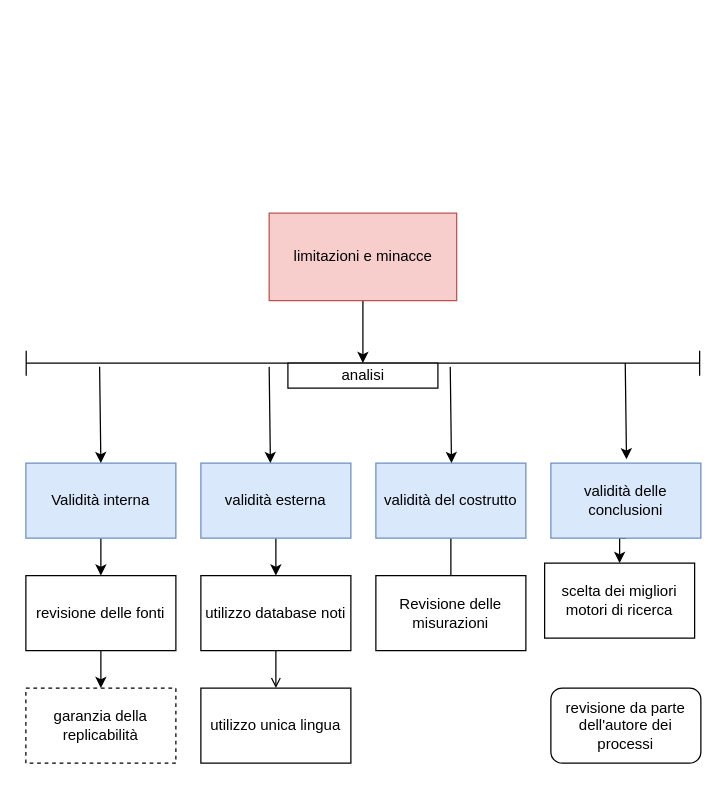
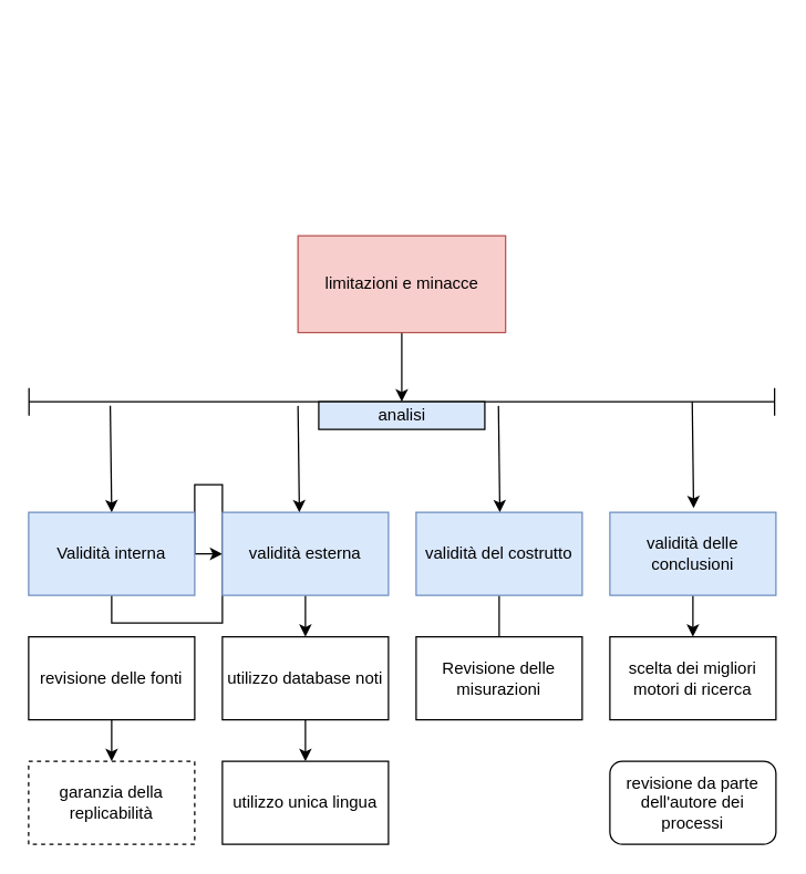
- <mxCell id="13" value="analisi" style="rounded=0;whiteSpace=wrap;html=1;" parent="1" vertex="1"><mxGeometry x="229.63" y="290" width="120" height="20" as="geometry" /></mxCell>
+ <mxCell id="13" value="analisi" style="rounded=0;whiteSpace=wrap;html=1;fillColor=#dae8fc;" parent="1" vertex="1"><mxGeometry x="229.63" y="290" width="120" height="20" as="geometry" /></mxCell>
- <mxCell id="5" style="edgeStyle=orthogonalEdgeStyle;rounded=0;orthogonalLoop=1;jettySize=auto;html=1;exitX=0.5;exitY=1;exitDx=0;exitDy=0;entryX=0.5;entryY=0;entryDx=0;entryDy=0;" edge="1" parent="1" source="6" target="25"><mxGeometry relative="1" as="geometry" /></mxCell>
+ <mxCell id="5" style="edgeStyle=orthogonalEdgeStyle;rounded=0;orthogonalLoop=1;jettySize=auto;html=1;exitX=0.5;exitY=1;exitDx=0;exitDy=0;" edge="1" parent="1" source="6" target="8"><mxGeometry relative="1" as="geometry" /></mxCell>
- <mxCell id="21" value="scelta dei migliori motori di ricerca" style="rounded=0;whiteSpace=wrap;html=1;" vertex="1" parent="1"><mxGeometry x="435" y="450" width="120" height="60" as="geometry" /></mxCell>
+ <mxCell id="21" value="scelta dei migliori motori di ricerca" style="rounded=0;whiteSpace=wrap;html=1;" vertex="1" parent="1"><mxGeometry x="440" y="460" width="120" height="60" as="geometry" /></mxCell>
- <mxCell id="18" style="edgeStyle=orthogonalEdgeStyle;rounded=0;orthogonalLoop=1;jettySize=auto;html=1;exitX=0.5;exitY=1;exitDx=0;exitDy=0;entryX=0.5;entryY=0;entryDx=0;entryDy=0;endArrow=open;" edge="1" parent="1" source="19" target="20"><mxGeometry relative="1" as="geometry" /></mxCell>
+ <mxCell id="18" style="edgeStyle=orthogonalEdgeStyle;rounded=0;orthogonalLoop=1;jettySize=auto;html=1;exitX=0.5;exitY=1;exitDx=0;exitDy=0;entryX=0.5;entryY=0;entryDx=0;entryDy=0;" edge="1" parent="1" source="19" target="20"><mxGeometry relative="1" as="geometry" /></mxCell>
